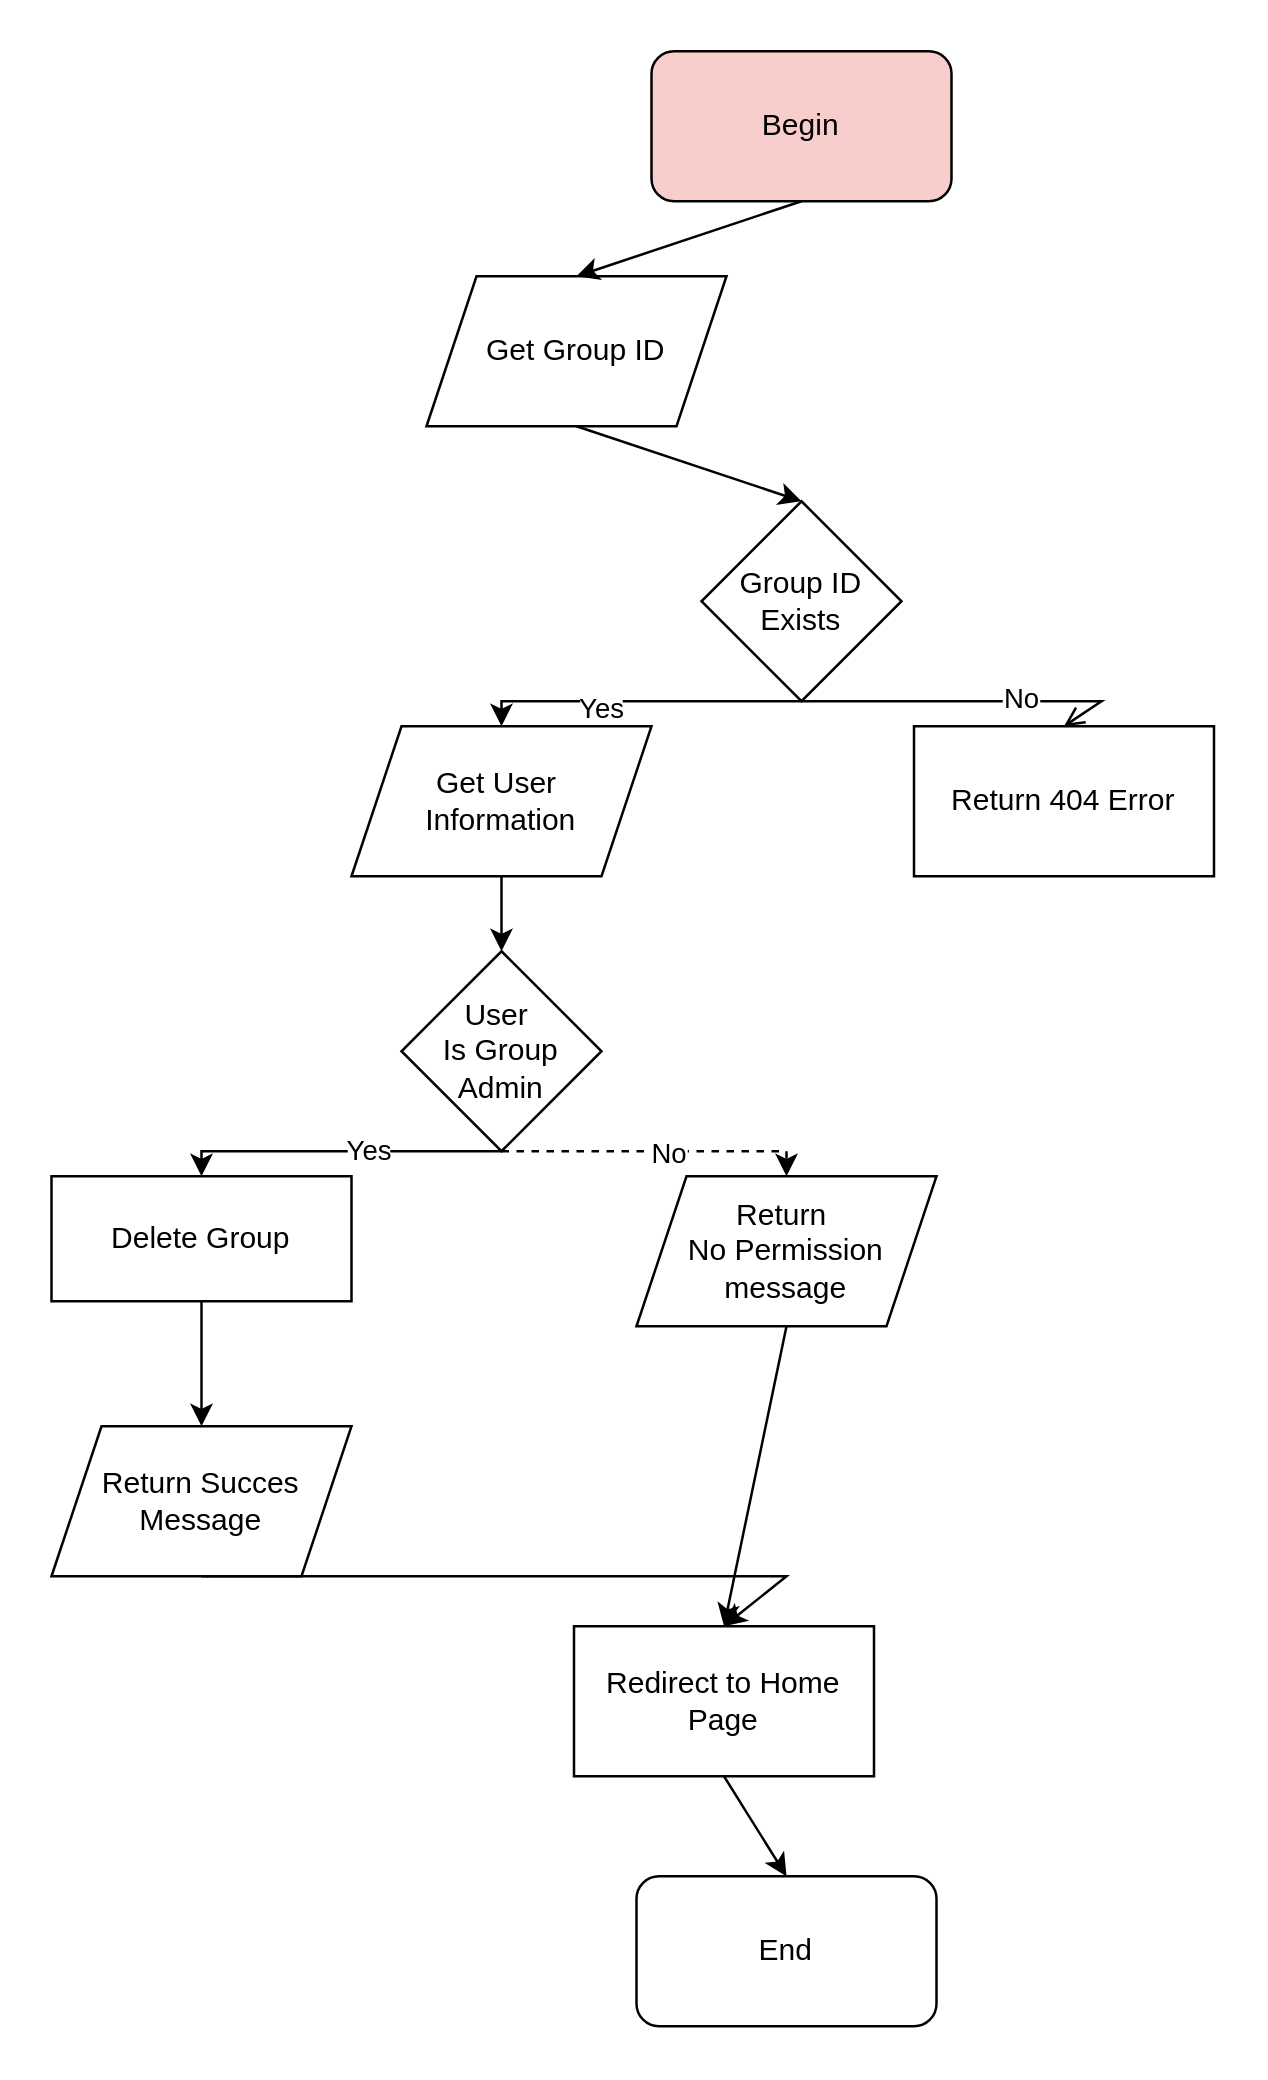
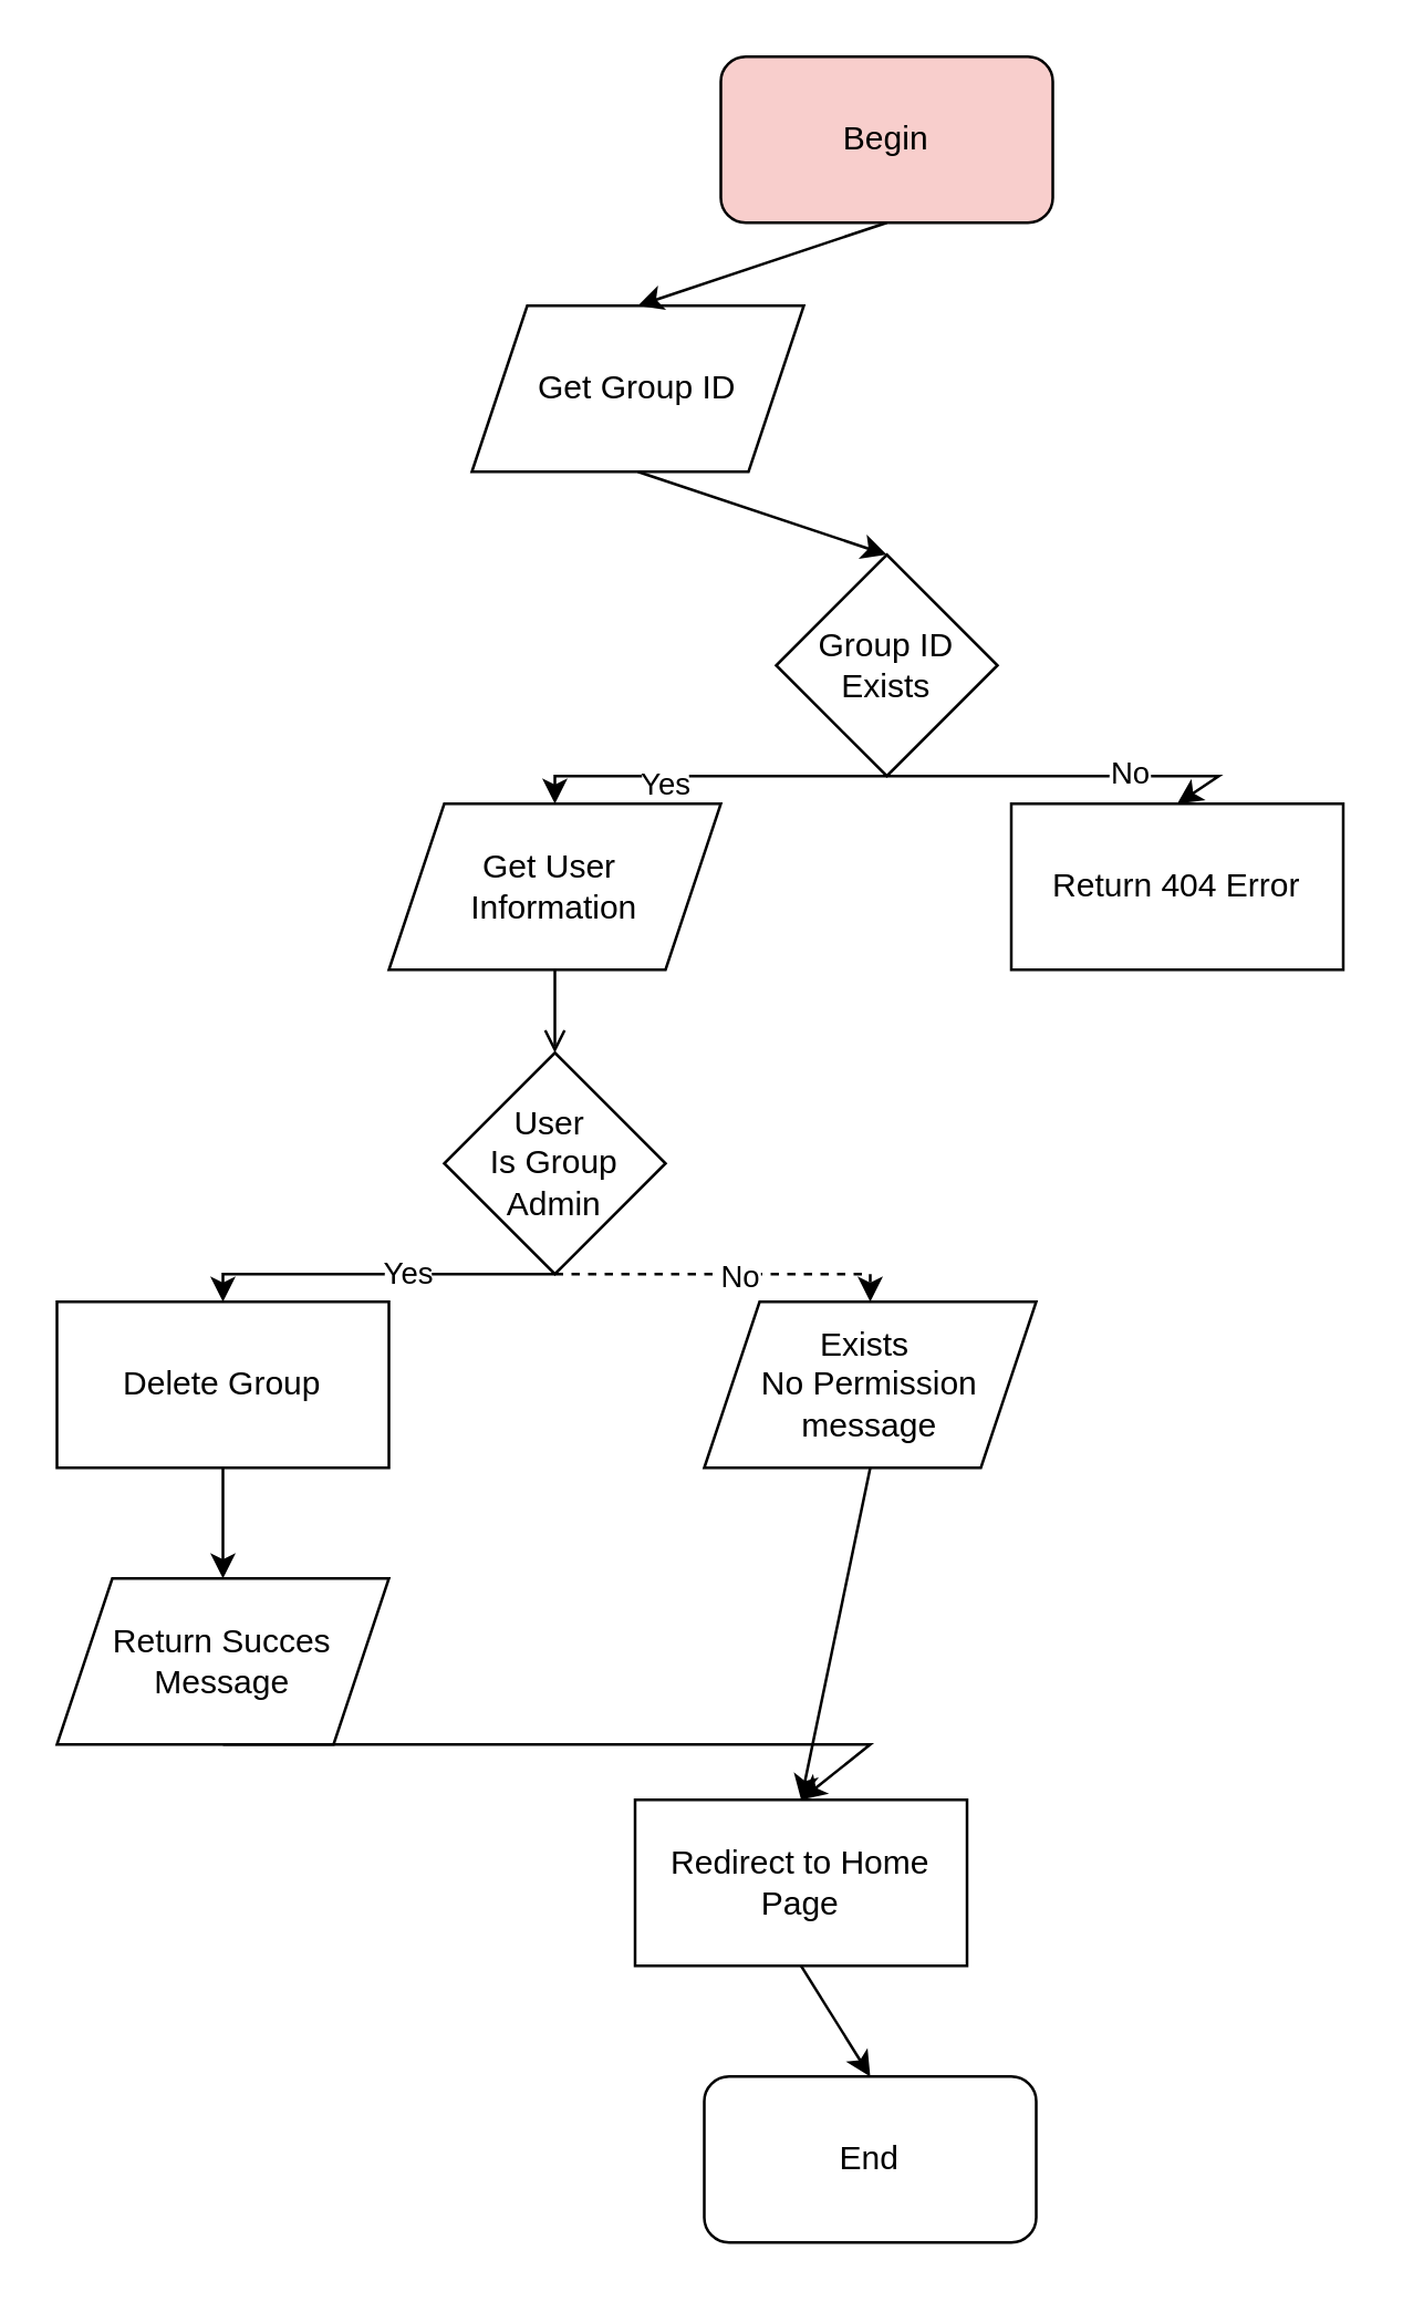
- <mxCell id="8" value="" style="endArrow=open;html=1;rounded=0;exitX=0.5;exitY=1;exitDx=0;exitDy=0;entryX=0.5;entryY=0;entryDx=0;entryDy=0;" edge="1" parent="1" source="7" target="10"><mxGeometry width="50" height="50" relative="1" as="geometry"><mxPoint x="320" y="330" as="sourcePoint" /><mxPoint x="370" y="280" as="targetPoint" /><Array as="points"><mxPoint x="440" y="280" /></Array></mxGeometry></mxCell>
+ <mxCell id="8" value="" style="endArrow=classic;html=1;rounded=0;exitX=0.5;exitY=1;exitDx=0;exitDy=0;entryX=0.5;entryY=0;entryDx=0;entryDy=0;" edge="1" parent="1" source="7" target="10"><mxGeometry width="50" height="50" relative="1" as="geometry"><mxPoint x="320" y="330" as="sourcePoint" /><mxPoint x="370" y="280" as="targetPoint" /><Array as="points"><mxPoint x="440" y="280" /></Array></mxGeometry></mxCell>
- <mxCell id="16" value="" style="endArrow=classic;html=1;rounded=0;exitX=0.5;exitY=1;exitDx=0;exitDy=0;entryX=0.5;entryY=0;entryDx=0;entryDy=0;" edge="1" parent="1" source="14" target="15"><mxGeometry width="50" height="50" relative="1" as="geometry"><mxPoint x="320" y="470" as="sourcePoint" /><mxPoint x="370" y="420" as="targetPoint" /></mxGeometry></mxCell>
+ <mxCell id="16" value="" style="endArrow=open;html=1;rounded=0;exitX=0.5;exitY=1;exitDx=0;exitDy=0;entryX=0.5;entryY=0;entryDx=0;entryDy=0;" edge="1" parent="1" source="14" target="15"><mxGeometry width="50" height="50" relative="1" as="geometry"><mxPoint x="320" y="470" as="sourcePoint" /><mxPoint x="370" y="420" as="targetPoint" /></mxGeometry></mxCell>
- <mxCell id="17" value="Delete Group" style="rounded=0;whiteSpace=wrap;html=1;" vertex="1" parent="1"><mxGeometry x="20" y="470" width="120" height="50" as="geometry" /></mxCell>
+ <mxCell id="17" value="Delete Group" style="rounded=0;whiteSpace=wrap;html=1;" vertex="1" parent="1"><mxGeometry x="20" y="470" width="120" height="60" as="geometry" /></mxCell>
- <mxCell id="5" value="Return&amp;nbsp;&lt;div&gt;No Permission message&lt;/div&gt;" style="shape=parallelogram;perimeter=parallelogramPerimeter;whiteSpace=wrap;html=1;fixedSize=1;" vertex="1" parent="1"><mxGeometry x="254" y="470" width="120" height="60" as="geometry" /></mxCell>
+ <mxCell id="5" value="Exists&amp;nbsp;&lt;div&gt;No Permission message&lt;/div&gt;" style="shape=parallelogram;perimeter=parallelogramPerimeter;whiteSpace=wrap;html=1;fixedSize=1;" vertex="1" parent="1"><mxGeometry x="254" y="470" width="120" height="60" as="geometry" /></mxCell>
